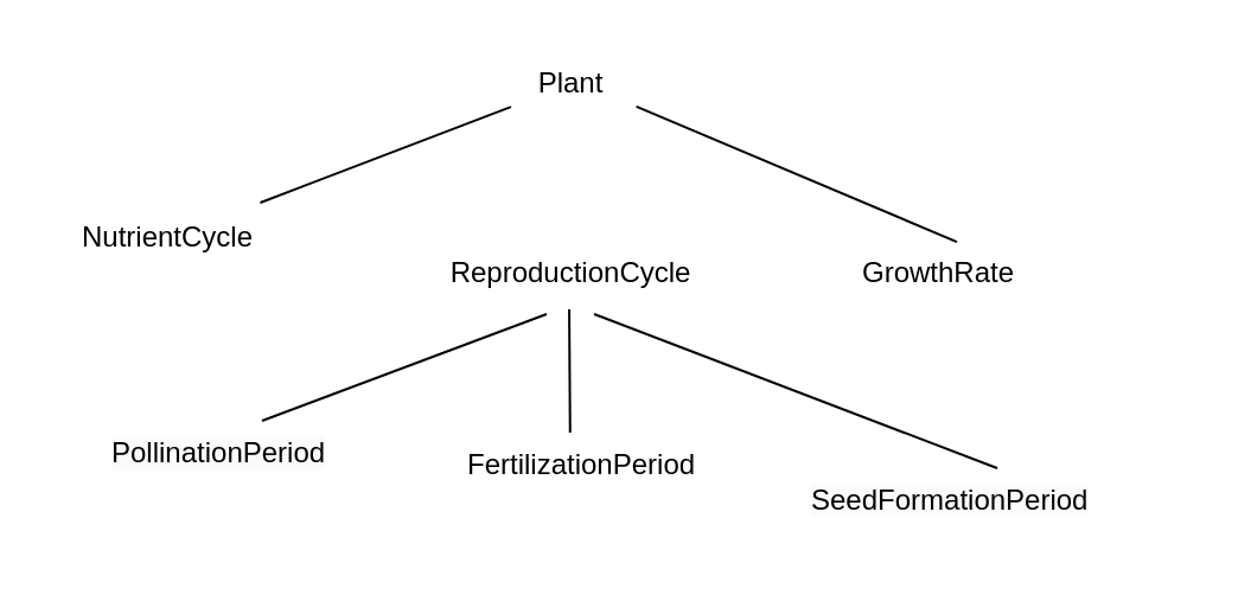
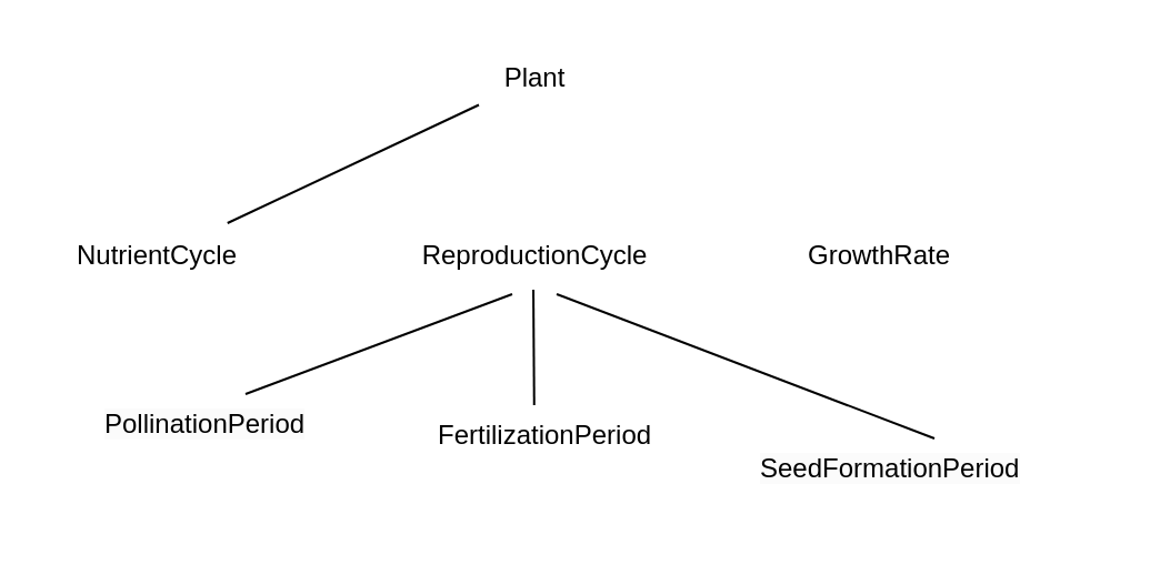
- <mxCell id="7" value="" style="endArrow=none;html=1;rounded=0;entryX=1.056;entryY=0.814;entryDx=0;entryDy=0;entryPerimeter=0;exitX=0.589;exitY=0.052;exitDx=0;exitDy=0;exitPerimeter=0;" edge="1" parent="1" source="5" target="2"><mxGeometry width="50" height="50" relative="1" as="geometry"><mxPoint x="390" y="103" as="sourcePoint" /><mxPoint x="503" y="50" as="targetPoint" /></mxGeometry></mxCell>
- <mxCell id="3" value="NutrientCycle" style="text;html=1;align=center;verticalAlign=middle;resizable=0;points=[];autosize=1;strokeColor=none;fillColor=none;" vertex="1" parent="1"><mxGeometry x="20" y="85" width="100" height="30" as="geometry" /></mxCell>
+ <mxCell id="3" value="NutrientCycle" style="text;html=1;align=center;verticalAlign=middle;resizable=0;points=[];autosize=1;strokeColor=none;fillColor=none;" vertex="1" parent="1"><mxGeometry x="20" y="100" width="100" height="30" as="geometry" /></mxCell>
